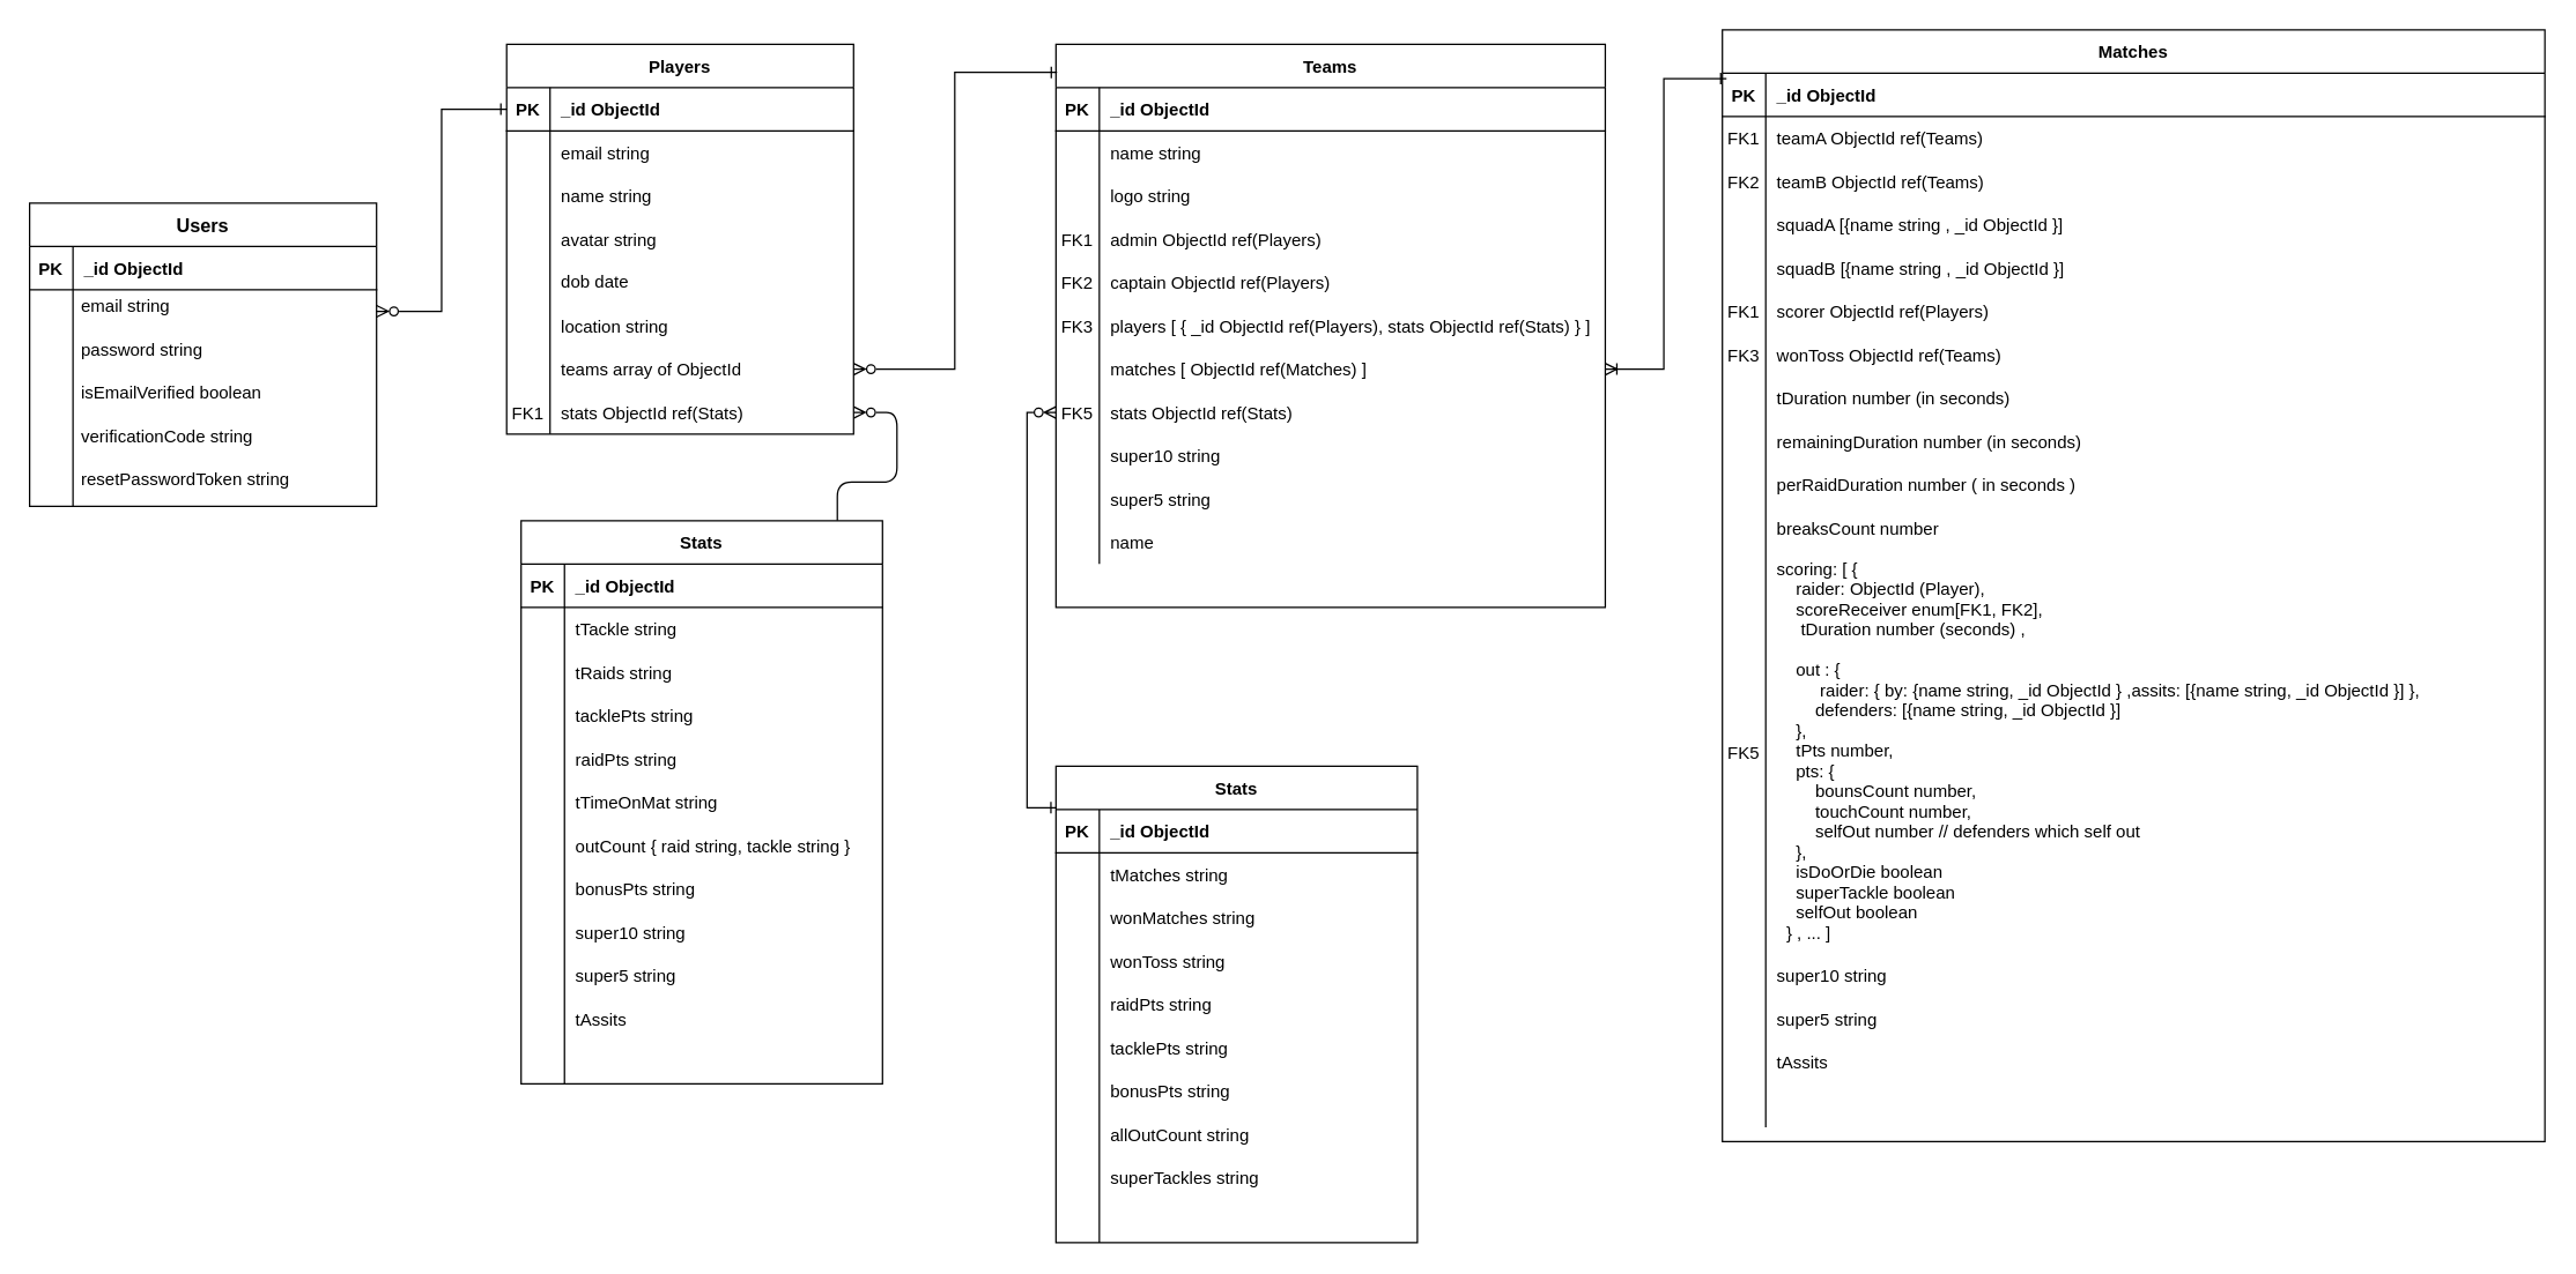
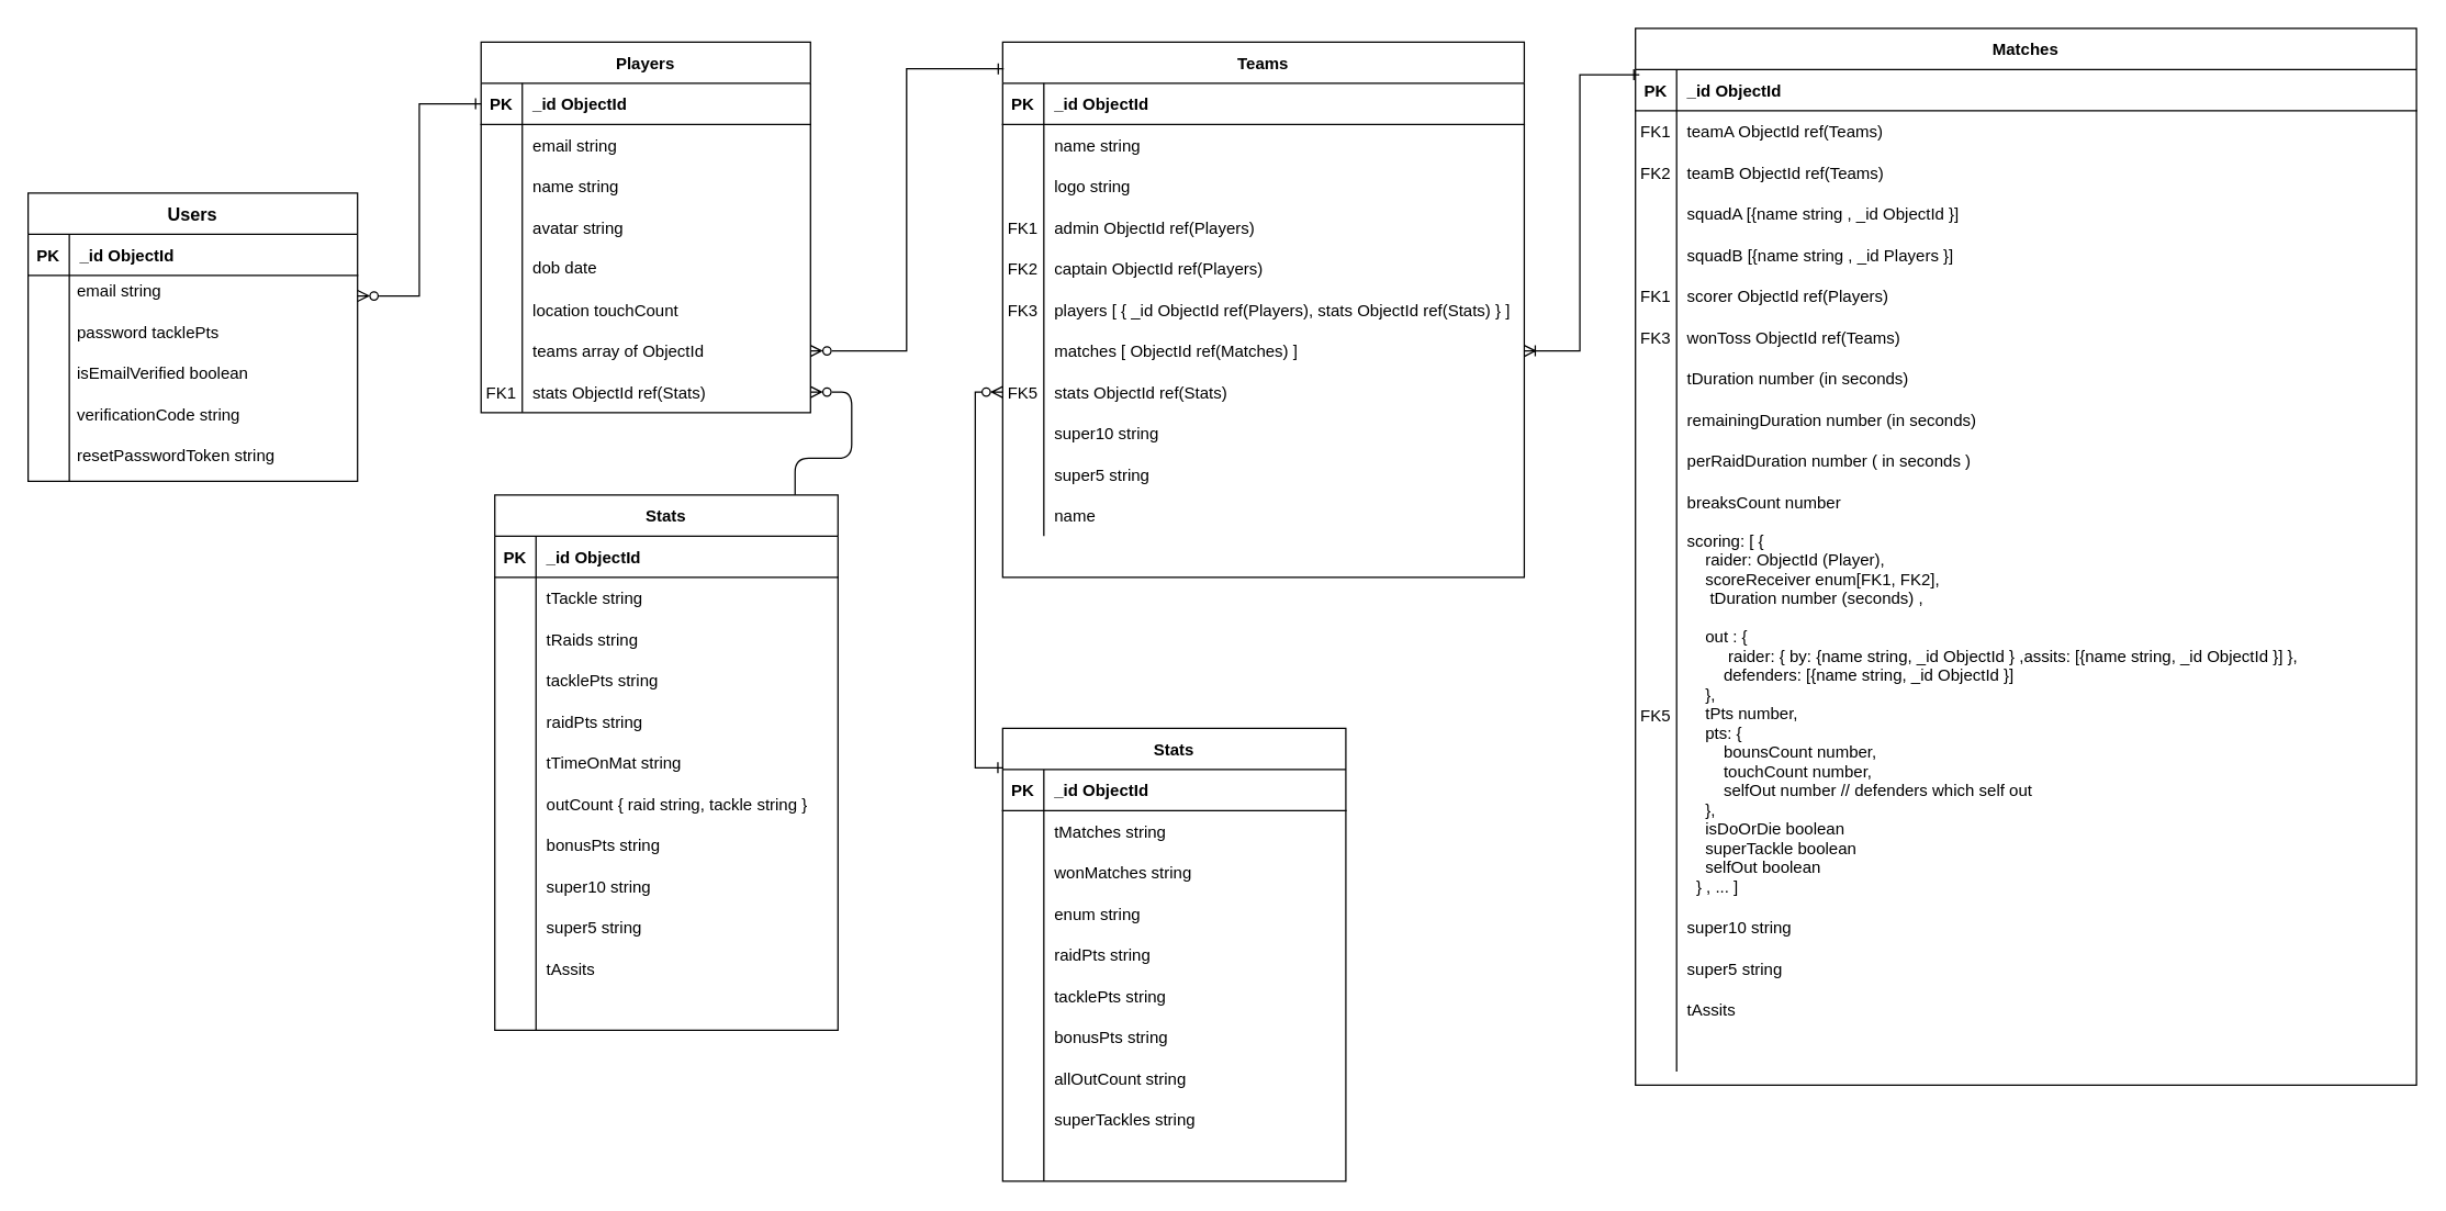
- <mxCell id="169" value="squadB [{name string , _id ObjectId }]" style="shape=partialRectangle;overflow=hidden;connectable=0;fillColor=none;top=0;left=0;bottom=0;right=0;align=left;spacingLeft=6;" parent="167" vertex="1"><mxGeometry x="30" width="539" height="30" as="geometry"><mxRectangle width="539" height="30" as="alternateBounds" /></mxGeometry></mxCell>
+ <mxCell id="169" value="squadB [{name string , _id Players }]" style="shape=partialRectangle;overflow=hidden;connectable=0;fillColor=none;top=0;left=0;bottom=0;right=0;align=left;spacingLeft=6;" parent="167" vertex="1"><mxGeometry x="30" width="539" height="30" as="geometry"><mxRectangle width="539" height="30" as="alternateBounds" /></mxGeometry></mxCell>
- <mxCell id="21" value="location string" style="shape=partialRectangle;overflow=hidden;connectable=0;fillColor=none;top=0;left=0;bottom=0;right=0;align=left;spacingLeft=6;" parent="19" vertex="1"><mxGeometry x="30" width="210" height="30" as="geometry"><mxRectangle width="210" height="30" as="alternateBounds" /></mxGeometry></mxCell>
+ <mxCell id="21" value="location touchCount" style="shape=partialRectangle;overflow=hidden;connectable=0;fillColor=none;top=0;left=0;bottom=0;right=0;align=left;spacingLeft=6;" parent="19" vertex="1"><mxGeometry x="30" width="210" height="30" as="geometry"><mxRectangle width="210" height="30" as="alternateBounds" /></mxGeometry></mxCell>
- <mxCell id="74" value="password string&#10;" style="shape=partialRectangle;overflow=hidden;connectable=0;fillColor=none;top=0;left=0;bottom=0;right=0;align=left;spacingLeft=6;verticalAlign=top;spacingTop=0;spacing=0;spacingBottom=0;strokeWidth=4;shadow=1;" parent="72" vertex="1"><mxGeometry x="30" width="210" height="30" as="geometry"><mxRectangle width="210" height="30" as="alternateBounds" /></mxGeometry></mxCell>
+ <mxCell id="74" value="password tacklePts&#10;" style="shape=partialRectangle;overflow=hidden;connectable=0;fillColor=none;top=0;left=0;bottom=0;right=0;align=left;spacingLeft=6;verticalAlign=top;spacingTop=0;spacing=0;spacingBottom=0;strokeWidth=4;shadow=1;" parent="72" vertex="1"><mxGeometry x="30" width="210" height="30" as="geometry"><mxRectangle width="210" height="30" as="alternateBounds" /></mxGeometry></mxCell>
- <mxCell id="134" value="wonToss string" style="shape=partialRectangle;overflow=hidden;connectable=0;fillColor=none;top=0;left=0;bottom=0;right=0;align=left;spacingLeft=6;" parent="132" vertex="1"><mxGeometry x="30" width="220" height="30" as="geometry"><mxRectangle width="220" height="30" as="alternateBounds" /></mxGeometry></mxCell>
+ <mxCell id="134" value="enum string" style="shape=partialRectangle;overflow=hidden;connectable=0;fillColor=none;top=0;left=0;bottom=0;right=0;align=left;spacingLeft=6;" parent="132" vertex="1"><mxGeometry x="30" width="220" height="30" as="geometry"><mxRectangle width="220" height="30" as="alternateBounds" /></mxGeometry></mxCell>
